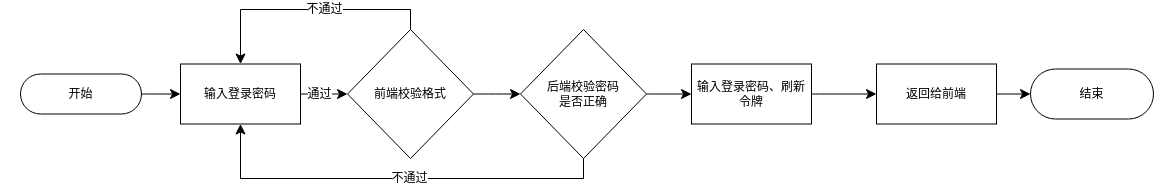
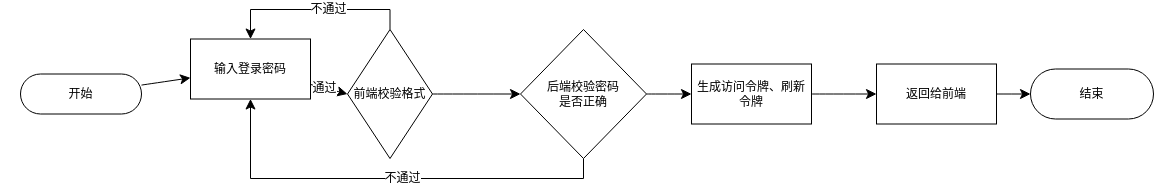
- <mxCell id="6" value="输入登录密码" style="rounded=0;whiteSpace=wrap;html=1;" parent="1" vertex="1"><mxGeometry x="180" y="54.5" width="120" height="60" as="geometry" /></mxCell>
+ <mxCell id="6" value="输入登录密码" style="rounded=0;whiteSpace=wrap;html=1;" parent="1" vertex="1"><mxGeometry x="190" y="29.5" width="120" height="60" as="geometry" /></mxCell>
- <mxCell id="10" value="前端校验格式" style="rhombus;whiteSpace=wrap;html=1;" parent="1" vertex="1"><mxGeometry x="347" y="20" width="126" height="129" as="geometry" /></mxCell>
+ <mxCell id="10" value="前端校验格式" style="rhombus;whiteSpace=wrap;html=1;" parent="1" vertex="1"><mxGeometry x="347" y="20" width="85" height="129" as="geometry" /></mxCell>
- <mxCell id="12" value="输入登录密码、刷新令牌" style="rounded=0;whiteSpace=wrap;html=1;" parent="1" vertex="1"><mxGeometry x="691" y="54.5" width="120" height="60" as="geometry" /></mxCell>
+ <mxCell id="12" value="生成访问令牌、刷新令牌" style="rounded=0;whiteSpace=wrap;html=1;" parent="1" vertex="1"><mxGeometry x="691" y="54.5" width="120" height="60" as="geometry" /></mxCell>
